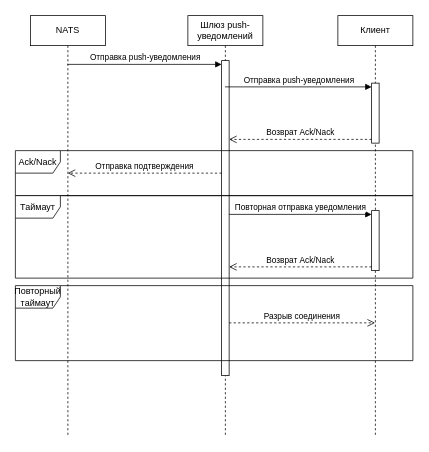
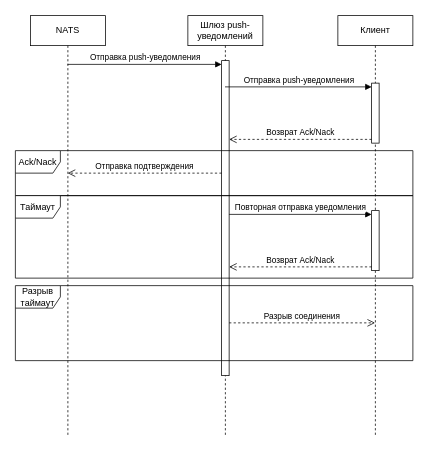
- <mxCell id="16" value="Повторный таймаут" style="shape=umlFrame;whiteSpace=wrap;html=1;pointerEvents=0;" vertex="1" parent="1"><mxGeometry x="20" y="380" width="530" height="100" as="geometry" /></mxCell>
+ <mxCell id="16" value="Разрыв таймаут" style="shape=umlFrame;whiteSpace=wrap;html=1;pointerEvents=0;" vertex="1" parent="1"><mxGeometry x="20" y="380" width="530" height="100" as="geometry" /></mxCell>
